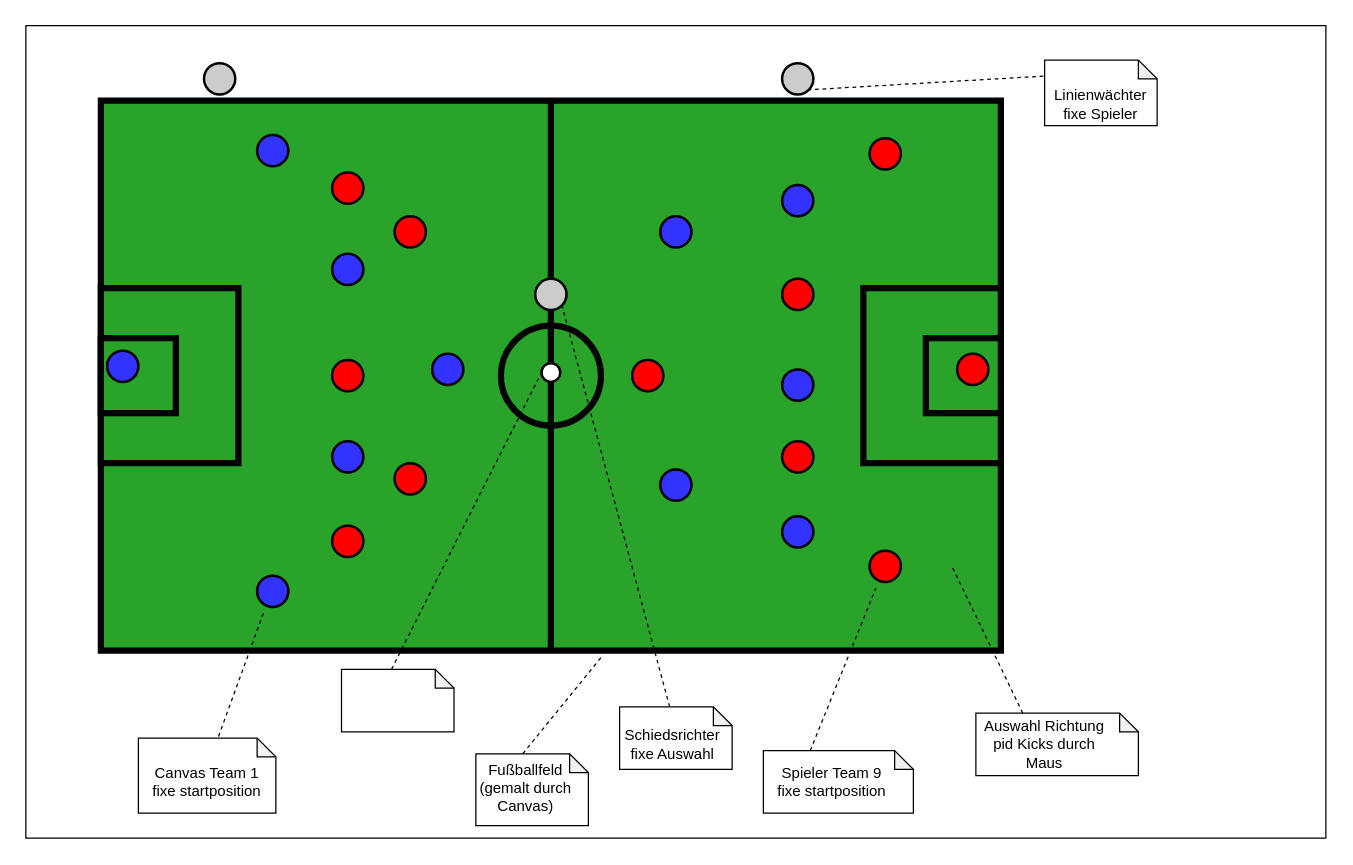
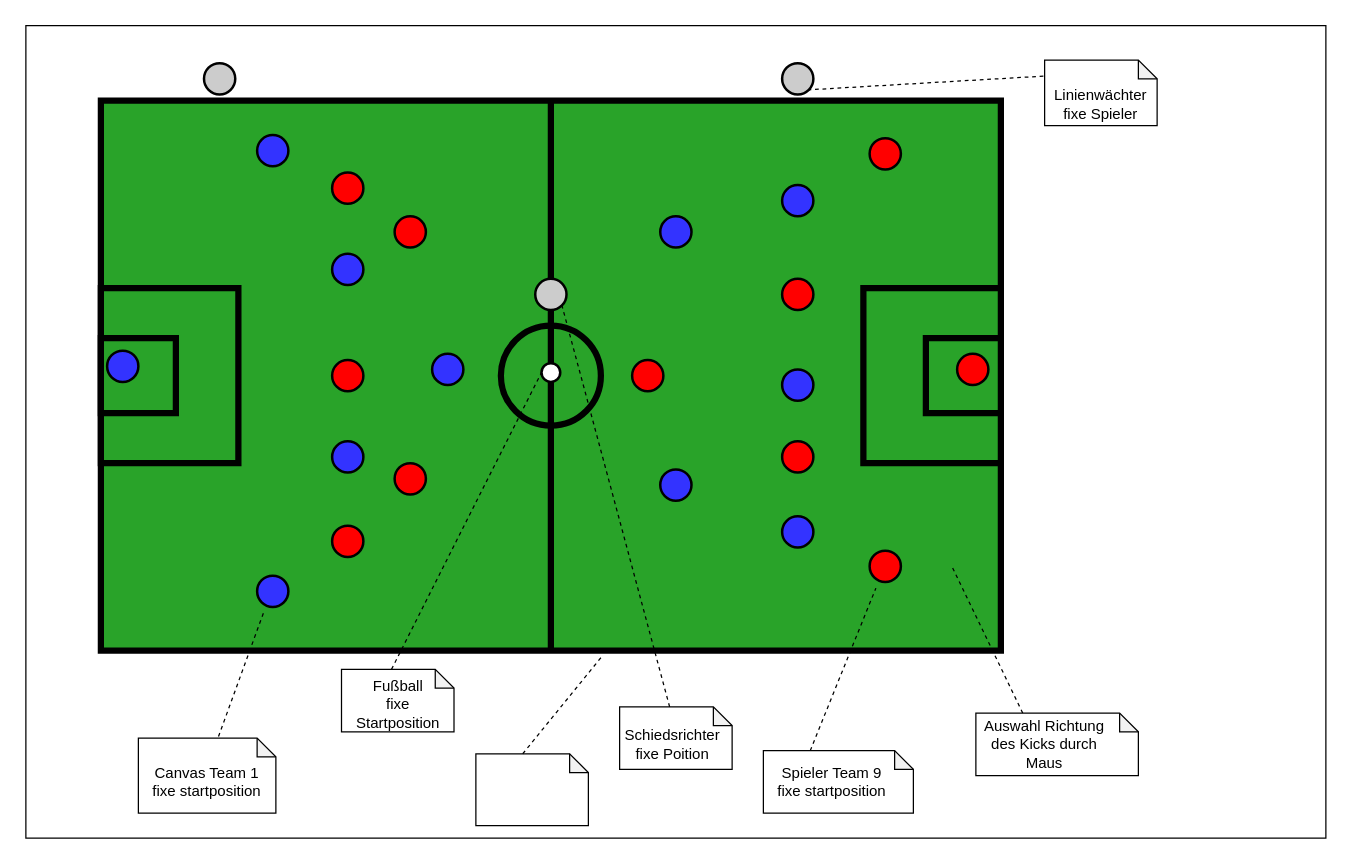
+ <mxCell id="53" value="Fußball&lt;br&gt;fixe Startposition" style="text;html=1;strokeColor=none;fillColor=none;align=center;verticalAlign=middle;whiteSpace=wrap;rounded=0;" vertex="1" parent="1"><mxGeometry x="282.5" y="550" width="70" height="25" as="geometry" /></mxCell>
- <mxCell id="49" value="Schiedsrichter&lt;br&gt;fixe Auswahl" style="text;html=1;strokeColor=none;fillColor=none;align=center;verticalAlign=middle;whiteSpace=wrap;rounded=0;" vertex="1" parent="1"><mxGeometry x="505" y="585" width="65" height="20" as="geometry" /></mxCell>
+ <mxCell id="49" value="Schiedsrichter&lt;br&gt;fixe Poition" style="text;html=1;strokeColor=none;fillColor=none;align=center;verticalAlign=middle;whiteSpace=wrap;rounded=0;" vertex="1" parent="1"><mxGeometry x="505" y="585" width="65" height="20" as="geometry" /></mxCell>
- <mxCell id="58" value="Auswahl Richtung pid Kicks durch Maus" style="text;html=1;strokeColor=none;fillColor=none;align=center;verticalAlign=middle;whiteSpace=wrap;rounded=0;" vertex="1" parent="1"><mxGeometry x="780" y="580" width="110" height="30" as="geometry" /></mxCell>
+ <mxCell id="58" value="Auswahl Richtung des Kicks durch Maus" style="text;html=1;strokeColor=none;fillColor=none;align=center;verticalAlign=middle;whiteSpace=wrap;rounded=0;" vertex="1" parent="1"><mxGeometry x="780" y="580" width="110" height="30" as="geometry" /></mxCell>
- <mxCell id="17" value="Fußballfeld (gemalt durch Canvas)" style="text;html=1;strokeColor=none;fillColor=none;align=center;verticalAlign=middle;whiteSpace=wrap;rounded=0;" parent="1" vertex="1"><mxGeometry x="380" y="610" width="80" height="40" as="geometry" /></mxCell>
